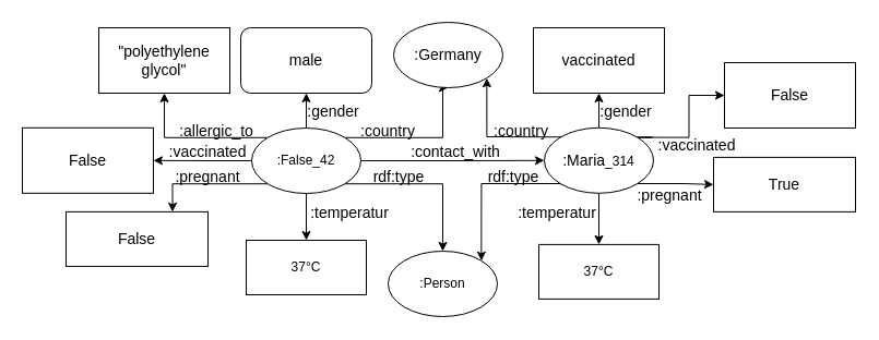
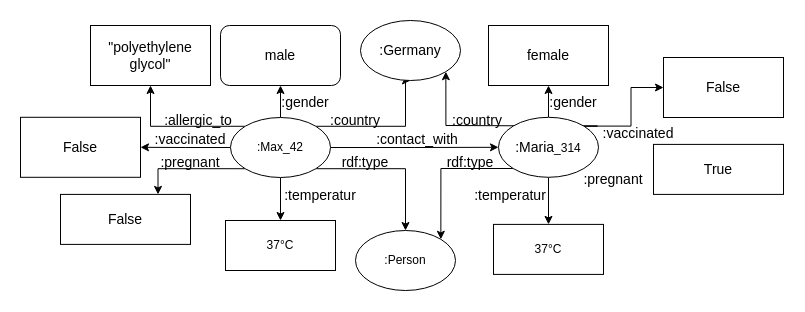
- <mxCell id="37" value="&lt;font style=&quot;font-size: 14px&quot;&gt;vaccinated&lt;/font&gt;" style="rounded=0;whiteSpace=wrap;html=1;" parent="1" vertex="1"><mxGeometry x="488" y="25" width="120" height="60" as="geometry" /></mxCell>
+ <mxCell id="37" value="&lt;font style=&quot;font-size: 14px&quot;&gt;female&lt;/font&gt;" style="rounded=0;whiteSpace=wrap;html=1;" parent="1" vertex="1"><mxGeometry x="488" y="25" width="120" height="60" as="geometry" /></mxCell>
- <mxCell id="10" value=":False_42" style="ellipse;whiteSpace=wrap;html=1;" parent="1" vertex="1"><mxGeometry x="230" y="117" width="100" height="60" as="geometry" /></mxCell>
+ <mxCell id="10" value=":Max_42" style="ellipse;whiteSpace=wrap;html=1;" parent="1" vertex="1"><mxGeometry x="230" y="117" width="100" height="60" as="geometry" /></mxCell>
- <mxCell id="28" style="edgeStyle=orthogonalEdgeStyle;rounded=0;orthogonalLoop=1;jettySize=auto;html=1;exitX=1;exitY=1;exitDx=0;exitDy=0;entryX=0;entryY=0.5;entryDx=0;entryDy=0;fontSize=14;" parent="1" source="31" target="33" edge="1"><mxGeometry relative="1" as="geometry" /></mxCell>
